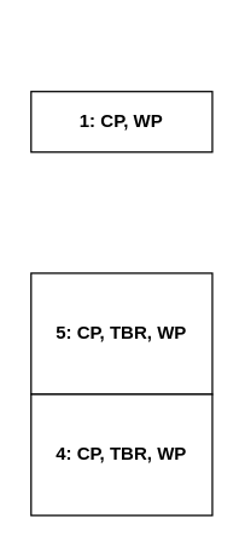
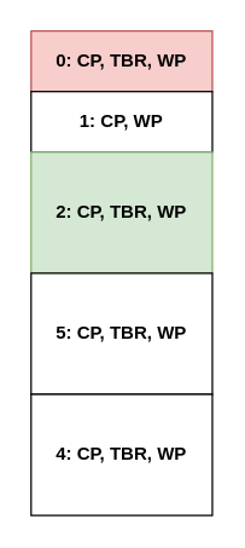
+ <mxCell id="2" value="&lt;b&gt;0: CP, TBR, WP&lt;br&gt;&lt;/b&gt;" style="rounded=0;whiteSpace=wrap;html=1;fillColor=#f8cecc;strokeColor=#b85450;" vertex="1" parent="1"><mxGeometry x="20" y="20" width="120" height="40" as="geometry" /></mxCell>
+ <mxCell id="4" value="&lt;b&gt;2: CP, TBR, WP&lt;/b&gt;" style="rounded=0;whiteSpace=wrap;html=1;fillColor=#d5e8d4;strokeColor=#82b366;" vertex="1" parent="1"><mxGeometry x="20" y="100" width="120" height="80" as="geometry" /></mxCell>
